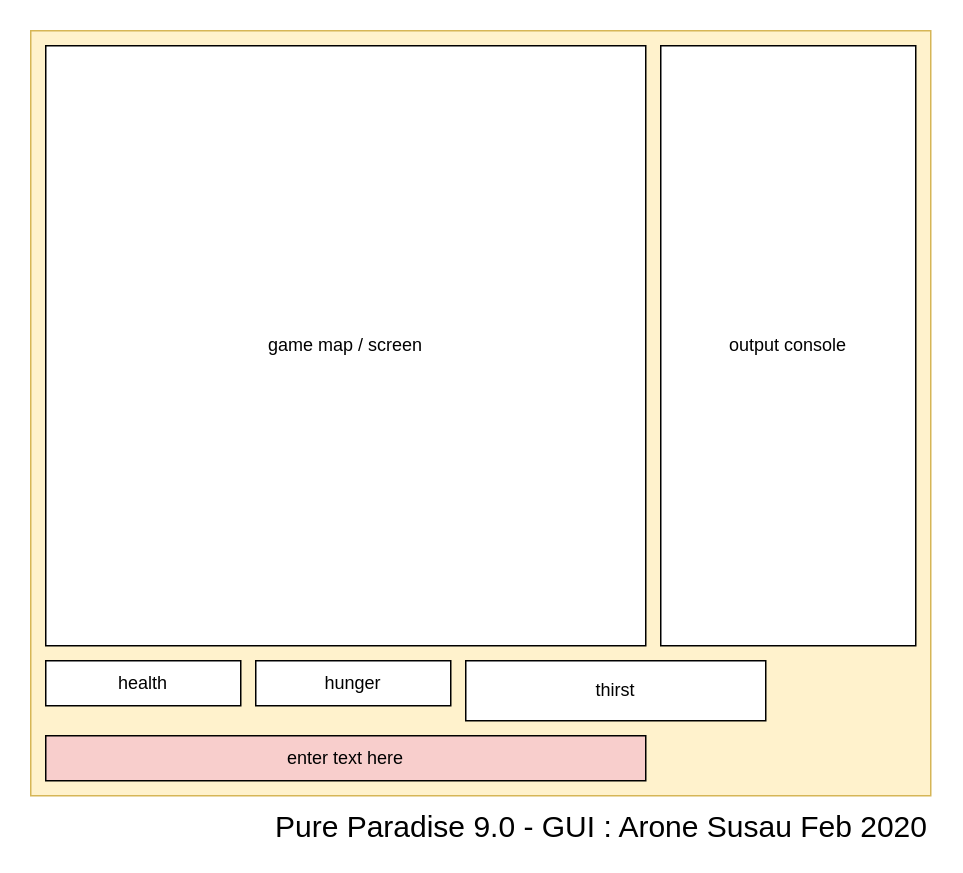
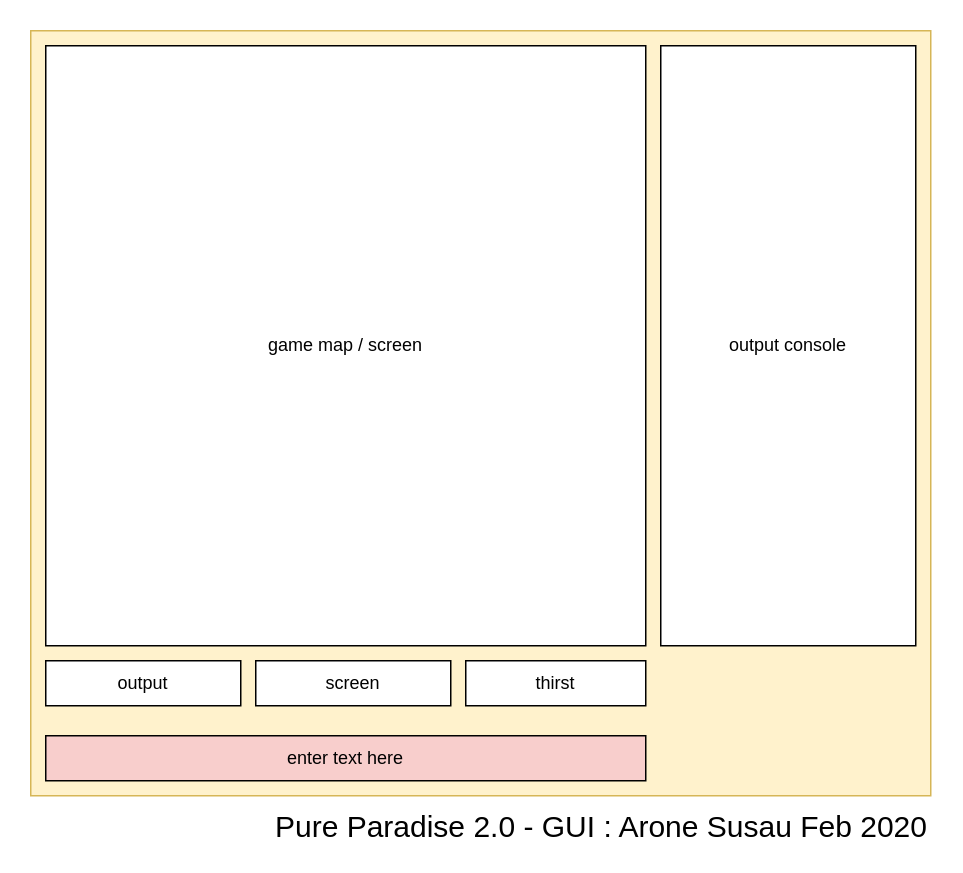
- <mxCell id="6" value="health" style="rounded=0;whiteSpace=wrap;html=1;" parent="1" vertex="1"><mxGeometry x="30" y="440" width="130" height="30" as="geometry" /></mxCell>
+ <mxCell id="6" value="output" style="rounded=0;whiteSpace=wrap;html=1;" parent="1" vertex="1"><mxGeometry x="30" y="440" width="130" height="30" as="geometry" /></mxCell>
- <mxCell id="7" value="hunger" style="rounded=0;whiteSpace=wrap;html=1;" parent="1" vertex="1"><mxGeometry x="170" y="440" width="130" height="30" as="geometry" /></mxCell>
+ <mxCell id="7" value="screen" style="rounded=0;whiteSpace=wrap;html=1;" parent="1" vertex="1"><mxGeometry x="170" y="440" width="130" height="30" as="geometry" /></mxCell>
- <mxCell id="8" value="thirst" style="rounded=0;whiteSpace=wrap;html=1;" parent="1" vertex="1"><mxGeometry x="310" y="440" width="200" height="40" as="geometry" /></mxCell>
+ <mxCell id="8" value="thirst" style="rounded=0;whiteSpace=wrap;html=1;" parent="1" vertex="1"><mxGeometry x="310" y="440" width="120" height="30" as="geometry" /></mxCell>
- <mxCell id="9" value="Pure Paradise 9.0 - GUI : Arone Susau Feb 2020" style="text;html=1;strokeColor=none;fillColor=none;align=right;verticalAlign=middle;whiteSpace=wrap;rounded=0;fontSize=20;fontColor=none;" vertex="1" parent="1"><mxGeometry x="130" y="540" width="490" height="20" as="geometry" /></mxCell>
+ <mxCell id="9" value="Pure Paradise 2.0 - GUI : Arone Susau Feb 2020" style="text;html=1;strokeColor=none;fillColor=none;align=right;verticalAlign=middle;whiteSpace=wrap;rounded=0;fontSize=20;fontColor=none;" vertex="1" parent="1"><mxGeometry x="130" y="540" width="490" height="20" as="geometry" /></mxCell>
